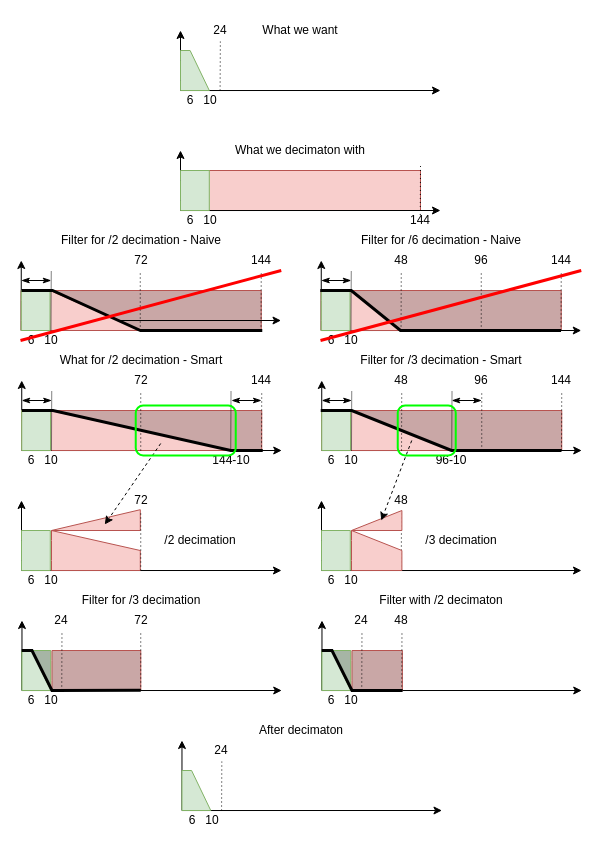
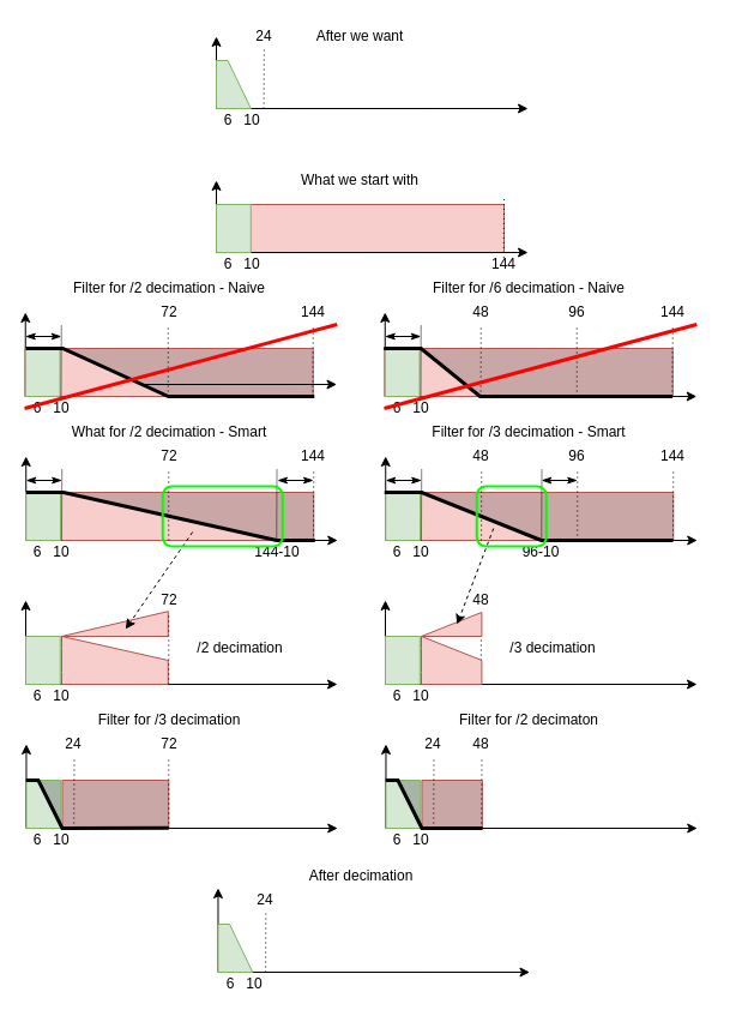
- <mxCell id="69" value="What we want" style="text;html=1;strokeColor=none;fillColor=none;align=center;verticalAlign=middle;whiteSpace=wrap;rounded=0;" parent="1" vertex="1"><mxGeometry x="180" y="20" width="240" height="20" as="geometry" /></mxCell>
+ <mxCell id="69" value="After we want" style="text;html=1;strokeColor=none;fillColor=none;align=center;verticalAlign=middle;whiteSpace=wrap;rounded=0;" parent="1" vertex="1"><mxGeometry x="180" y="20" width="240" height="20" as="geometry" /></mxCell>
- <mxCell id="68" value="What we decimaton with" style="text;html=1;strokeColor=none;fillColor=none;align=center;verticalAlign=middle;whiteSpace=wrap;rounded=0;" parent="1" vertex="1"><mxGeometry x="180" y="140" width="240" height="20" as="geometry" /></mxCell>
+ <mxCell id="68" value="What we start with" style="text;html=1;strokeColor=none;fillColor=none;align=center;verticalAlign=middle;whiteSpace=wrap;rounded=0;" parent="1" vertex="1"><mxGeometry x="180" y="140" width="240" height="20" as="geometry" /></mxCell>
- <mxCell id="48" value="Filter with /2 decimaton" style="text;html=1;strokeColor=none;fillColor=none;align=center;verticalAlign=middle;whiteSpace=wrap;rounded=0;" parent="1" vertex="1"><mxGeometry x="321.48" y="590" width="240" height="20" as="geometry" /></mxCell>
+ <mxCell id="48" value="Filter for /2 decimaton" style="text;html=1;strokeColor=none;fillColor=none;align=center;verticalAlign=middle;whiteSpace=wrap;rounded=0;" parent="1" vertex="1"><mxGeometry x="321.48" y="590" width="240" height="20" as="geometry" /></mxCell>
- <mxCell id="115" value="After decimaton" style="text;html=1;strokeColor=none;fillColor=none;align=center;verticalAlign=middle;whiteSpace=wrap;rounded=0;" parent="1" vertex="1"><mxGeometry x="181.48" y="720" width="240" height="20" as="geometry" /></mxCell>
+ <mxCell id="115" value="After decimation" style="text;html=1;strokeColor=none;fillColor=none;align=center;verticalAlign=middle;whiteSpace=wrap;rounded=0;" parent="1" vertex="1"><mxGeometry x="181.48" y="720" width="240" height="20" as="geometry" /></mxCell>
